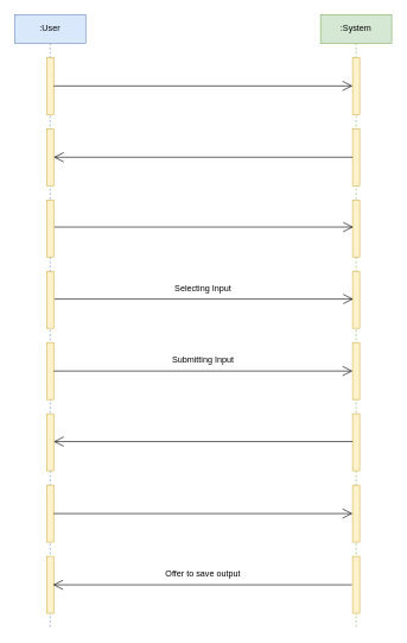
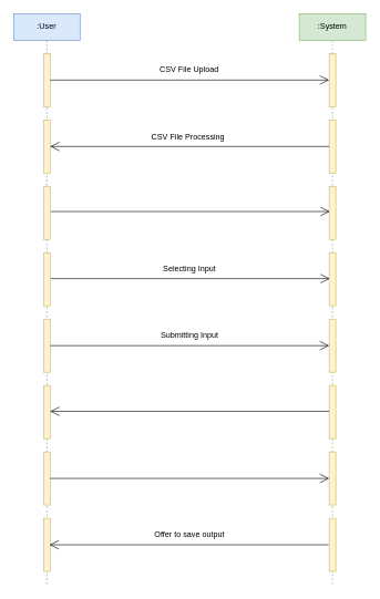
+ <mxCell id="25" value="CSV File Upload" style="text;html=1;align=center;verticalAlign=middle;whiteSpace=wrap;rounded=0;" vertex="1" parent="1"><mxGeometry x="236" y="89" width="97" height="30" as="geometry" /></mxCell>
+ <mxCell id="26" value="CSV File Processing&amp;nbsp;" style="text;html=1;align=center;verticalAlign=middle;whiteSpace=wrap;rounded=0;" vertex="1" parent="1"><mxGeometry x="225" y="191" width="119" height="30" as="geometry" /></mxCell>
